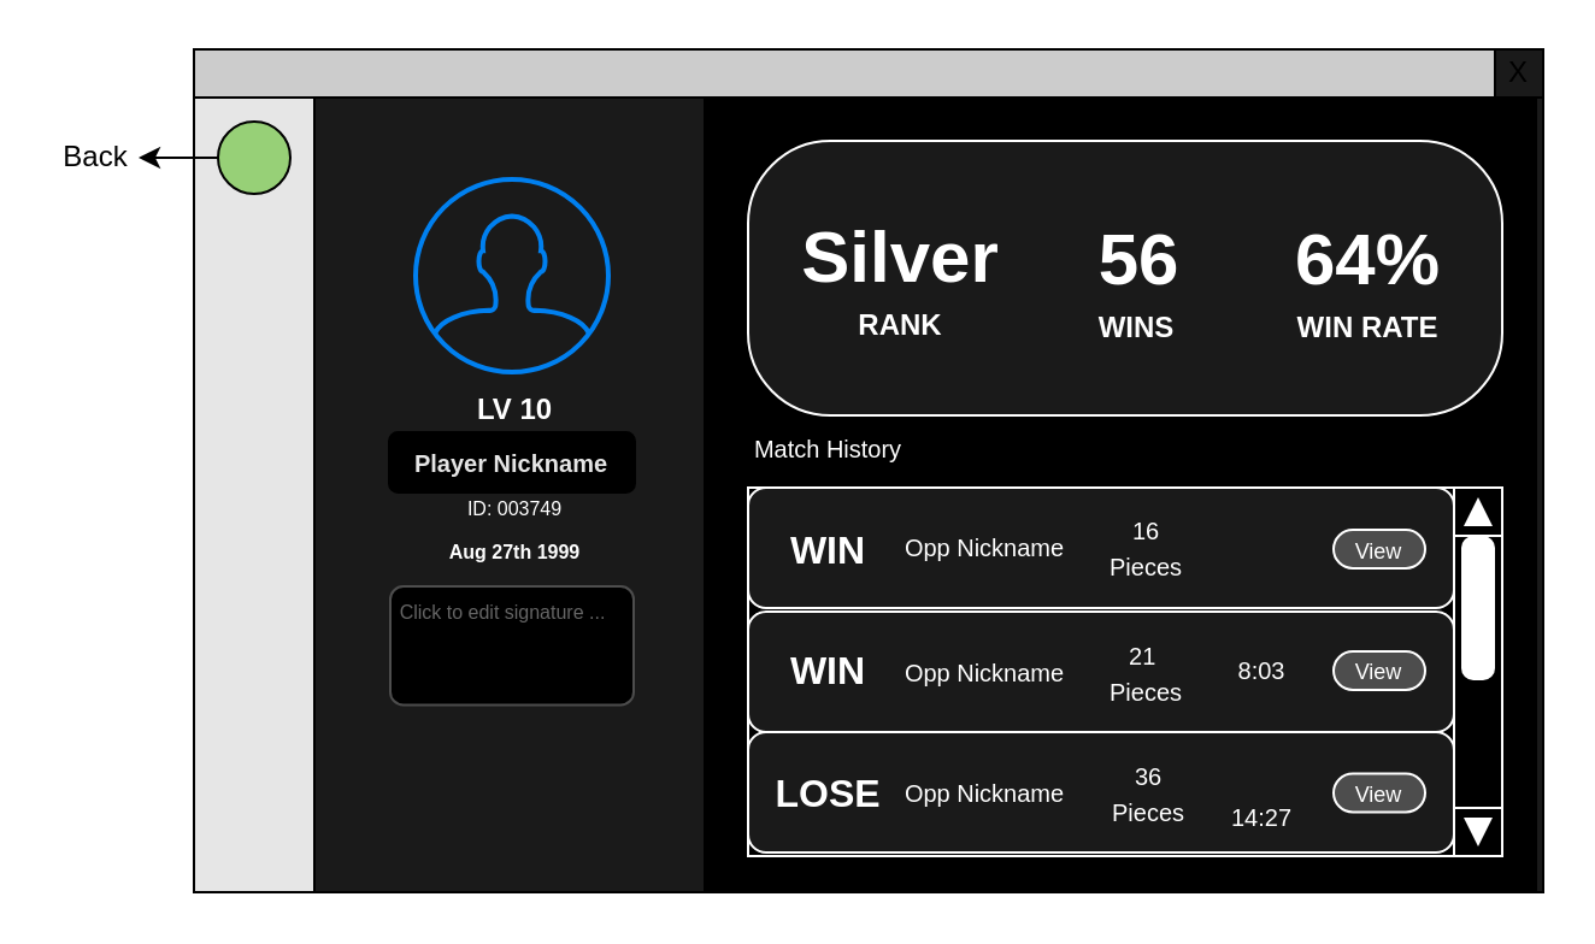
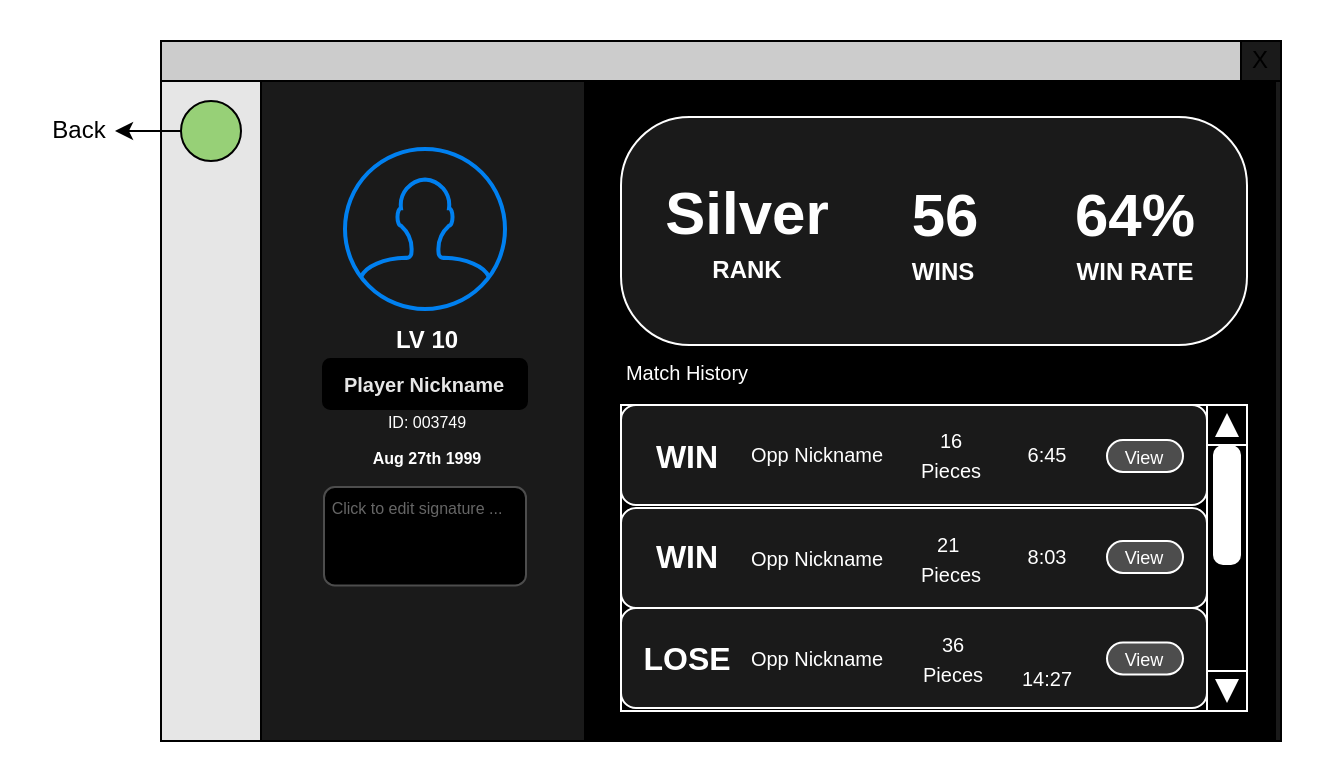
+ <mxCell id="38" value="&lt;font color=&quot;#ffffff&quot; style=&quot;font-size: 10px&quot;&gt;6:45&lt;/font&gt;" style="text;html=1;resizable=0;autosize=1;align=center;verticalAlign=middle;points=[];fillColor=none;strokeColor=none;rounded=0;" vertex="1" parent="1"><mxGeometry x="508" y="217.5" width="29" height="19" as="geometry" /></mxCell>
